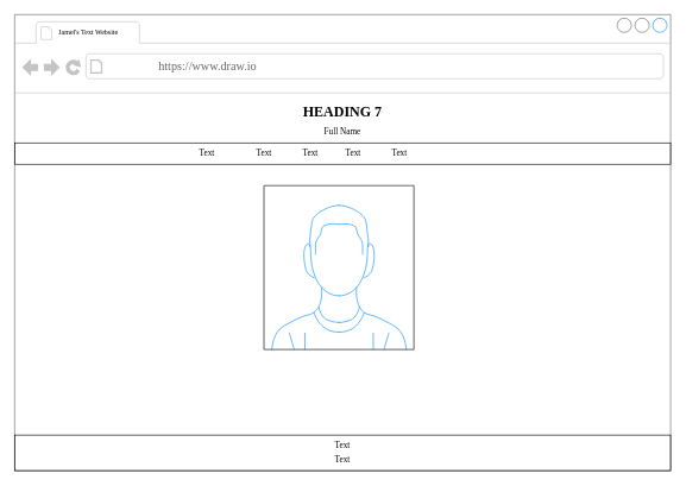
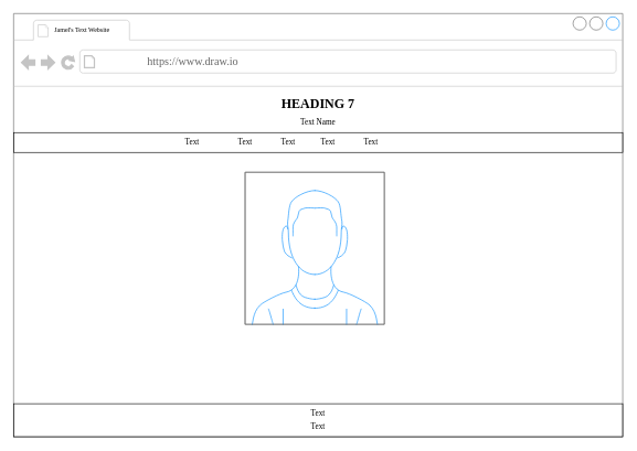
- <mxCell id="6" value="&lt;span style=&quot;font-size: 12px;&quot;&gt;Full Name&lt;/span&gt;" style="text;html=1;strokeColor=none;fillColor=none;align=center;verticalAlign=middle;whiteSpace=wrap;rounded=0;fontFamily=Times New Roman;fontSize=10;" vertex="1" parent="2"><mxGeometry y="150" width="920" height="30" as="geometry" /></mxCell>
+ <mxCell id="6" value="&lt;span style=&quot;font-size: 12px;&quot;&gt;Text Name&lt;/span&gt;" style="text;html=1;strokeColor=none;fillColor=none;align=center;verticalAlign=middle;whiteSpace=wrap;rounded=0;fontFamily=Times New Roman;fontSize=10;" vertex="1" parent="2"><mxGeometry y="150" width="920" height="30" as="geometry" /></mxCell>
